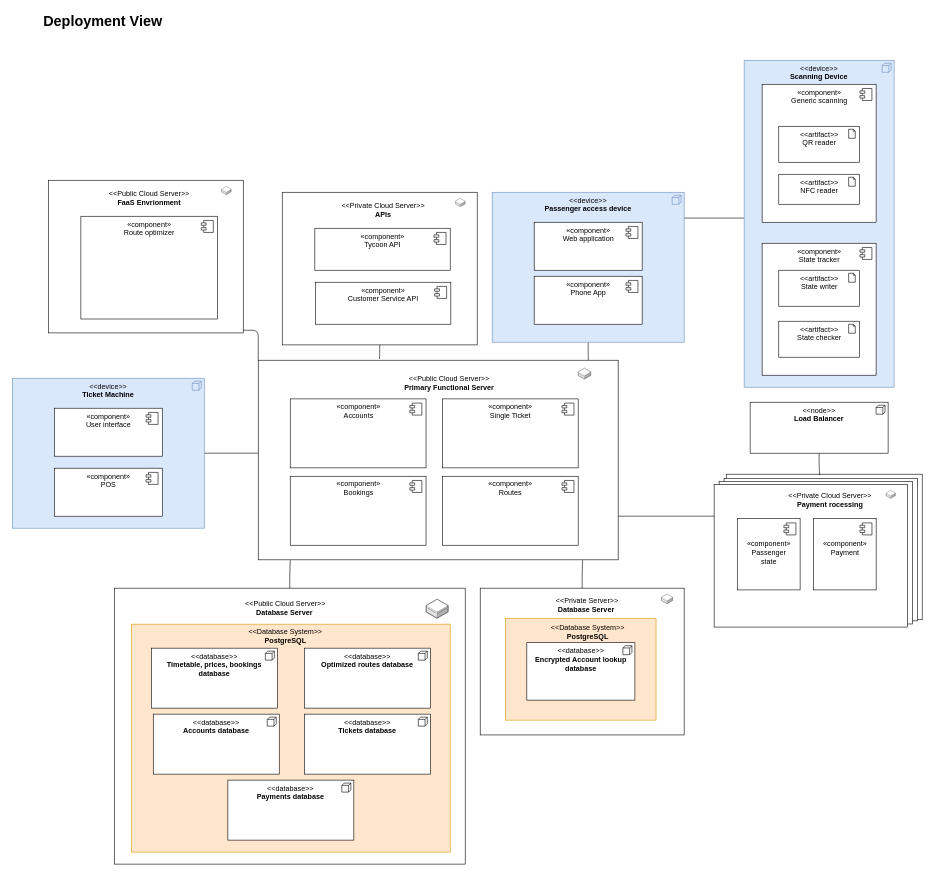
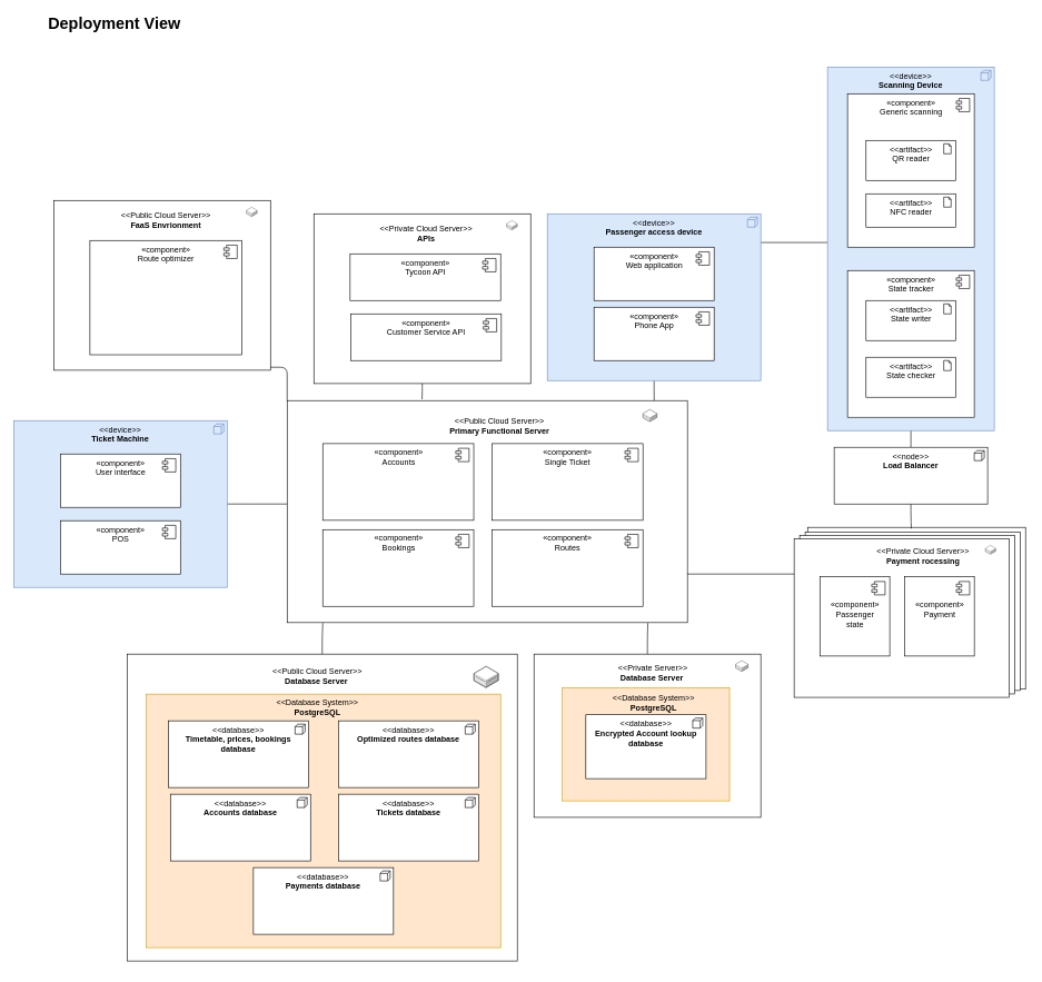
+ <mxCell id="34" style="edgeStyle=orthogonalEdgeStyle;html=1;endArrow=none;endFill=0;" edge="1" parent="1" source="35" target="83"><mxGeometry relative="1" as="geometry" /></mxCell>
